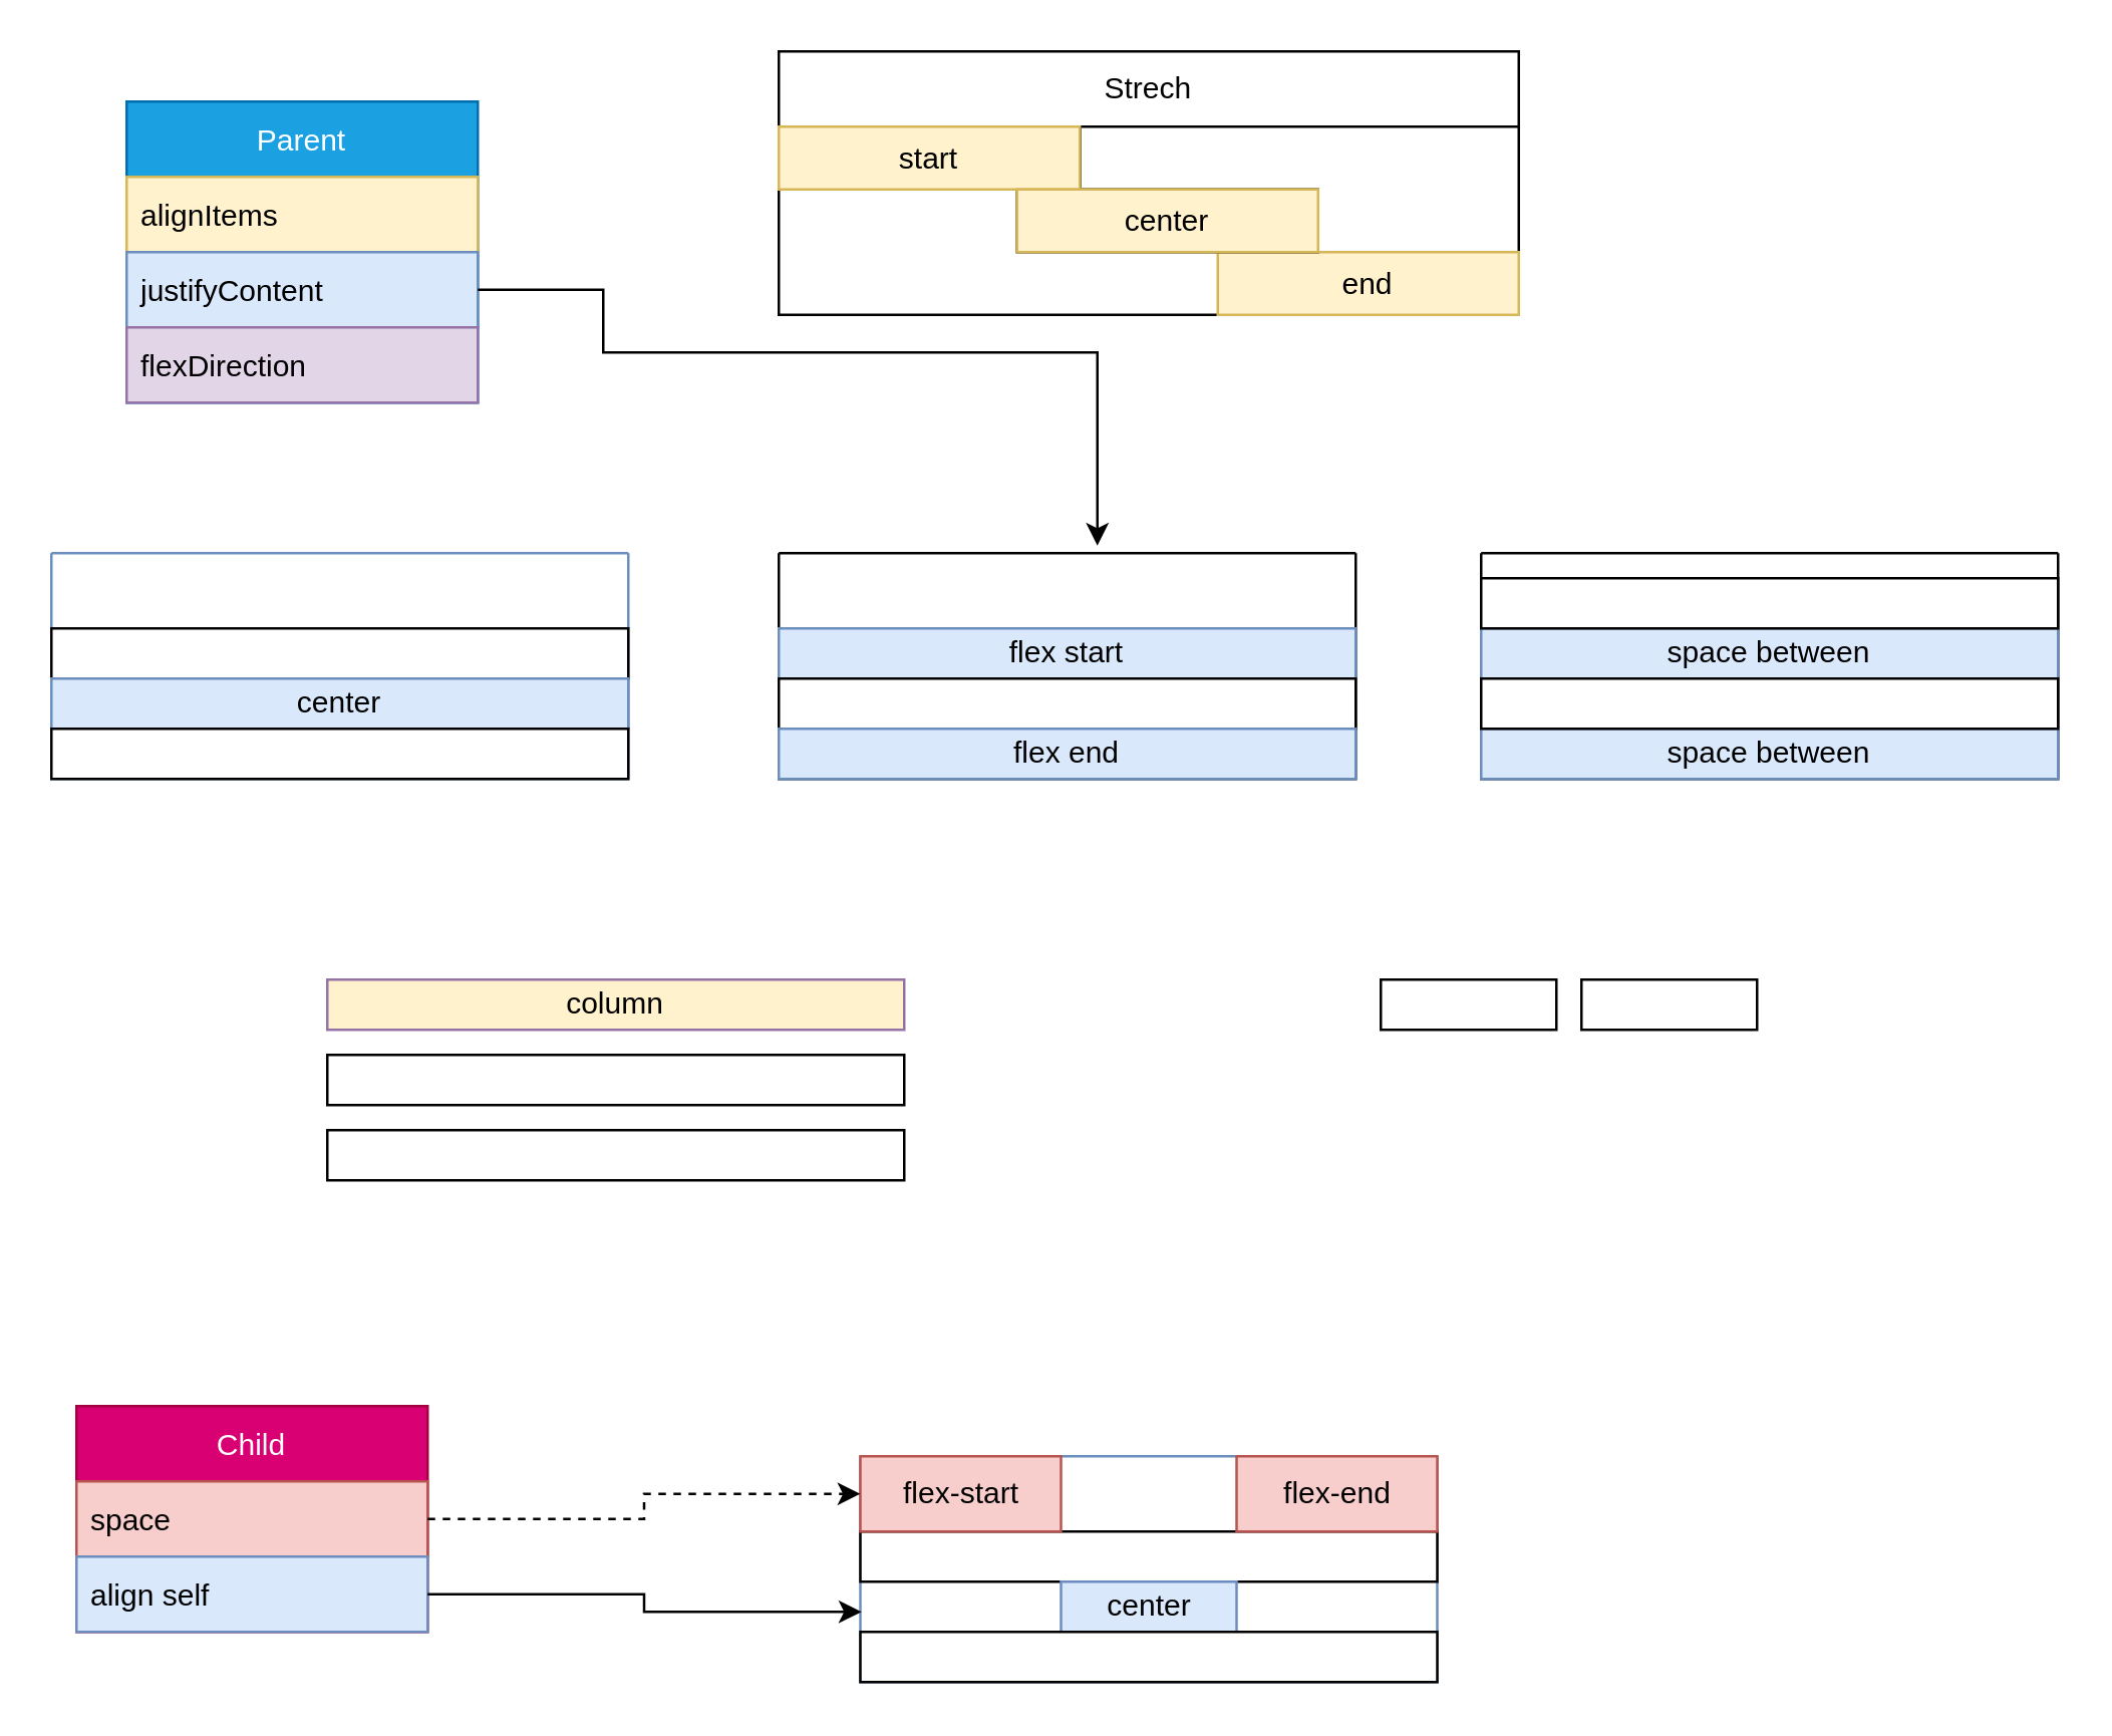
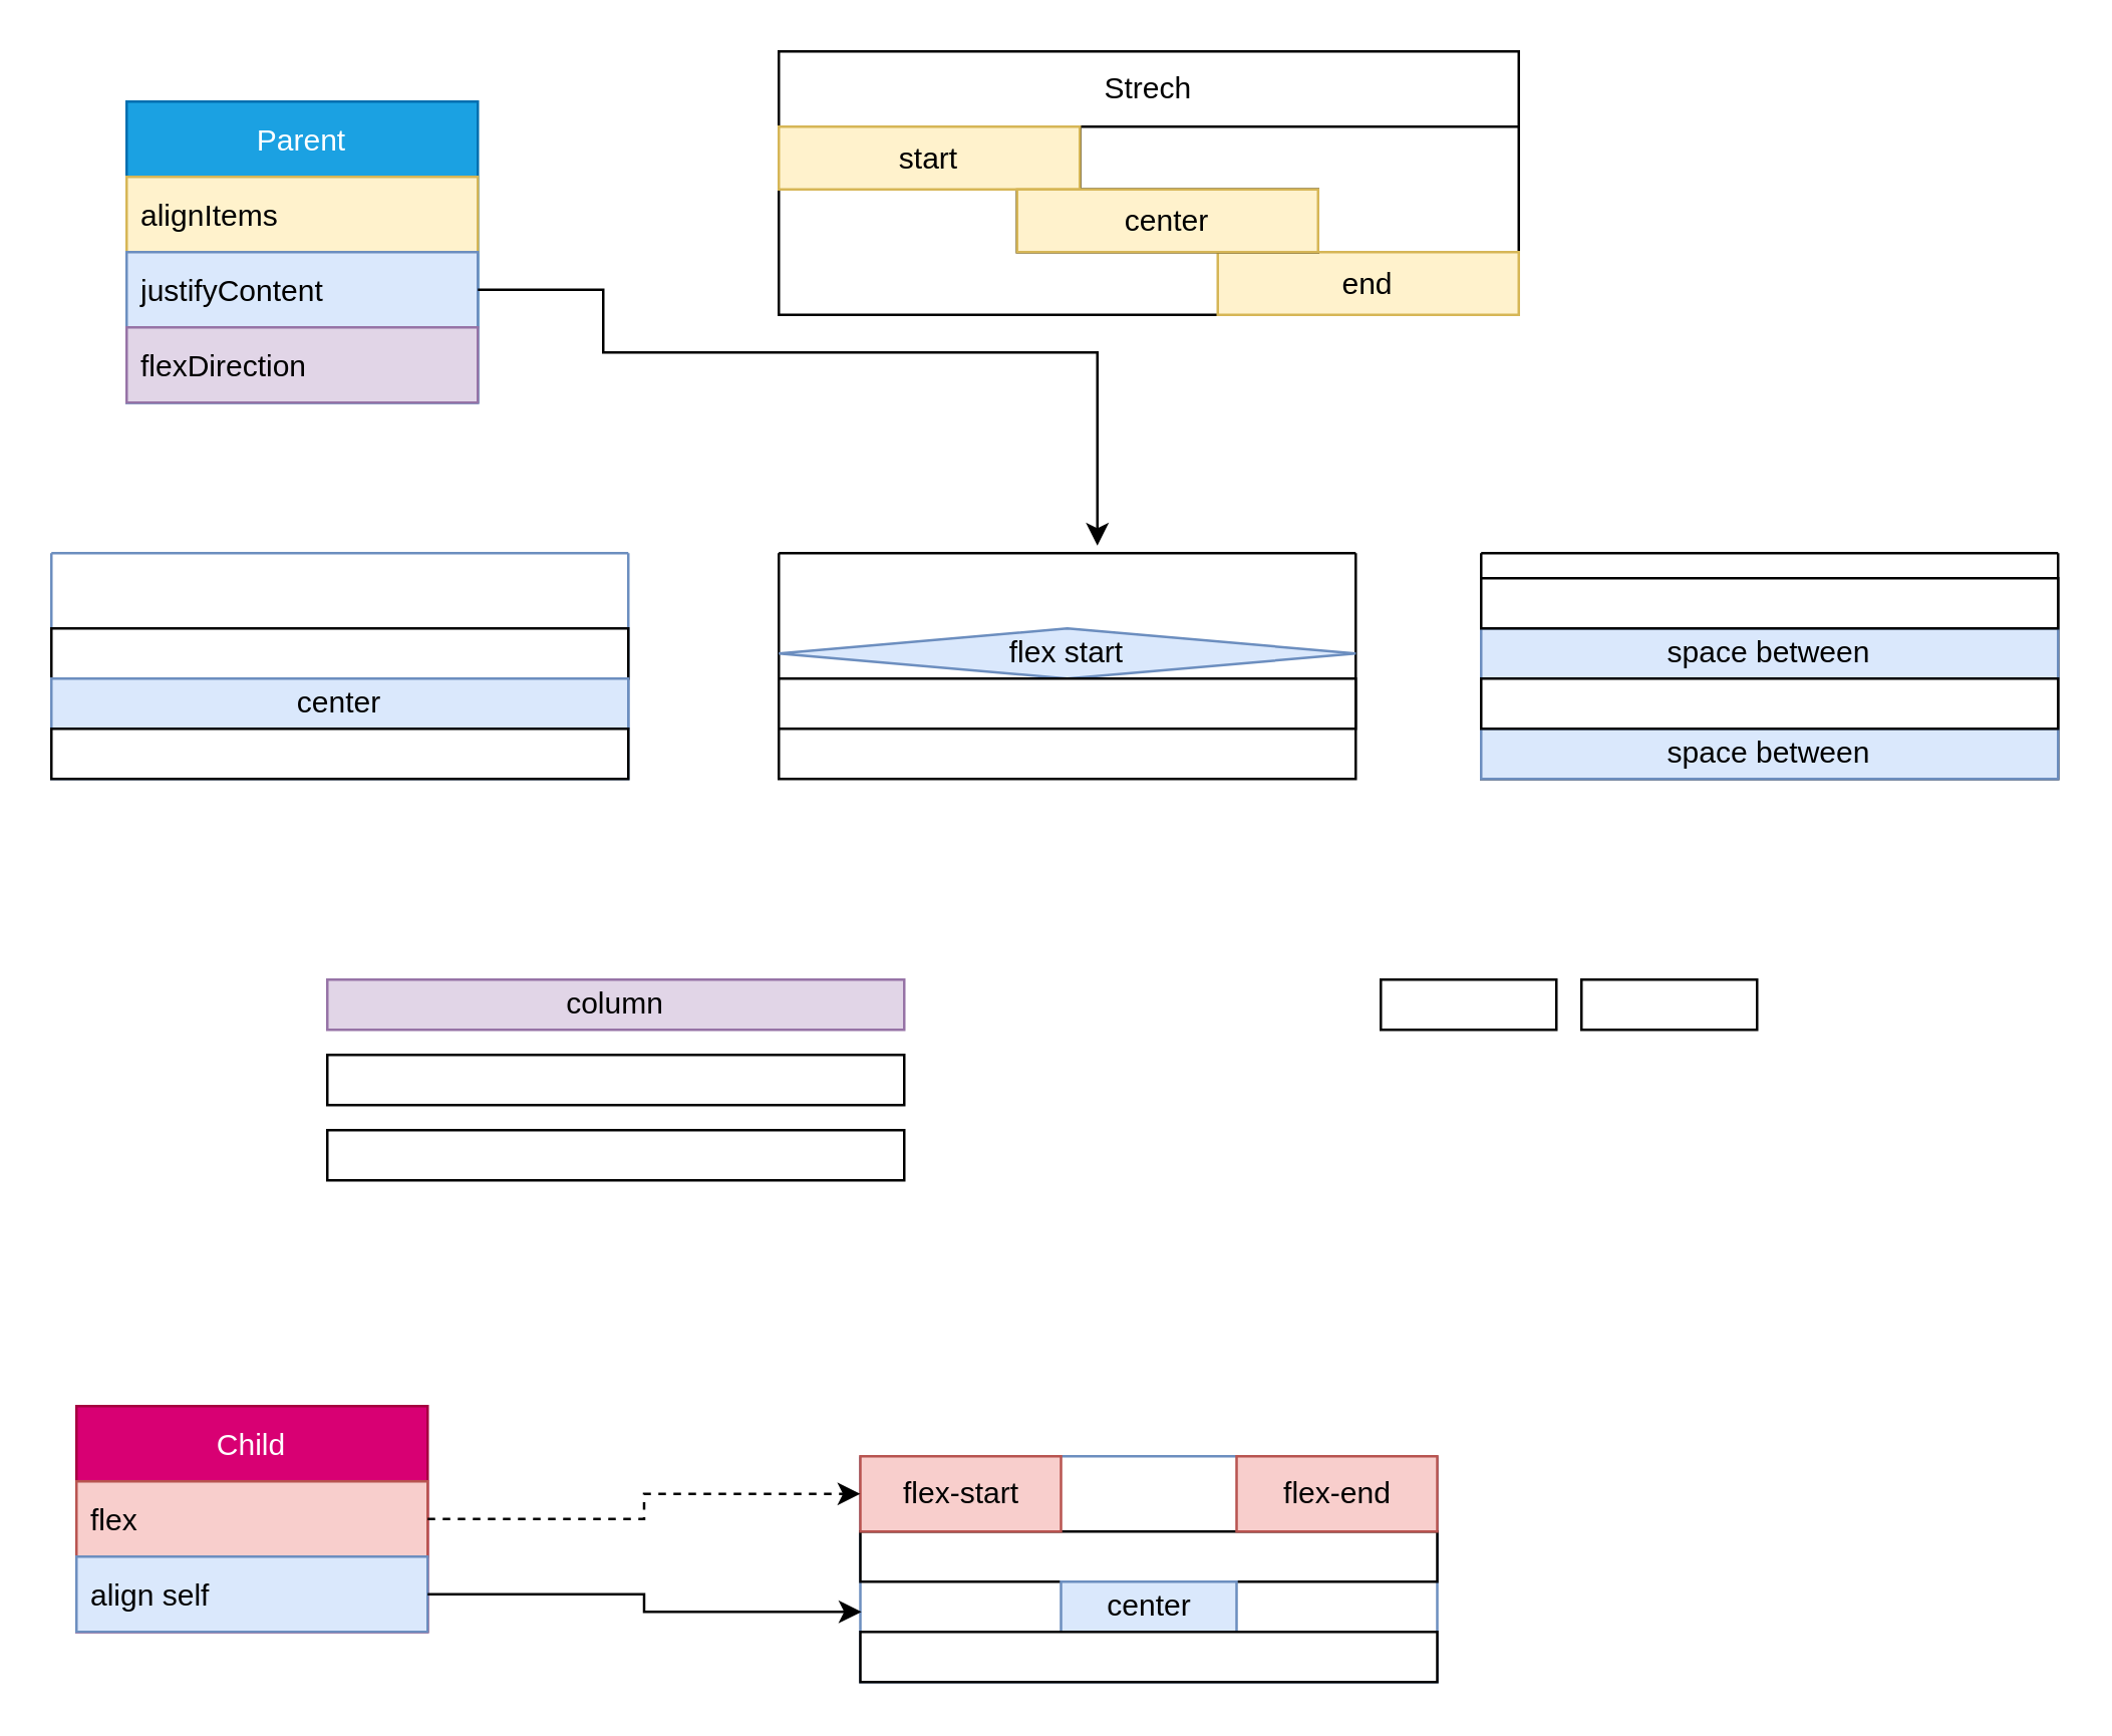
- <mxCell id="15" value="flex start" style="rounded=0;whiteSpace=wrap;html=1;fillColor=#dae8fc;strokeColor=#6c8ebf;" vertex="1" parent="14"><mxGeometry y="30" width="230" height="20" as="geometry" /></mxCell>
+ <mxCell id="15" value="flex start" style="rhombus;whiteSpace=wrap;html=1;fillColor=#dae8fc;strokeColor=#6c8ebf;" vertex="1" parent="14"><mxGeometry y="30" width="230" height="20" as="geometry" /></mxCell>
- <mxCell id="17" value="flex end" style="rounded=0;whiteSpace=wrap;html=1;fillColor=#dae8fc;strokeColor=#6c8ebf;" vertex="1" parent="14"><mxGeometry y="70" width="230" height="20" as="geometry" /></mxCell>
- <mxCell id="28" value="column" style="rounded=0;whiteSpace=wrap;html=1;fillColor=#fff2cc;strokeColor=#9673a6;" vertex="1" parent="1"><mxGeometry x="130" y="390" width="230" height="20" as="geometry" /></mxCell>
+ <mxCell id="28" value="column" style="rounded=0;whiteSpace=wrap;html=1;fillColor=#e1d5e7;strokeColor=#9673a6;" vertex="1" parent="1"><mxGeometry x="130" y="390" width="230" height="20" as="geometry" /></mxCell>
- <mxCell id="34" value="space" style="text;align=left;verticalAlign=middle;spacingLeft=4;spacingRight=4;overflow=hidden;points=[[0,0.5],[1,0.5]];portConstraint=eastwest;rotatable=0;fillColor=#f8cecc;strokeColor=#b85450;" vertex="1" parent="33"><mxGeometry y="30" width="140" height="30" as="geometry" /></mxCell>
+ <mxCell id="34" value="flex" style="text;align=left;verticalAlign=middle;spacingLeft=4;spacingRight=4;overflow=hidden;points=[[0,0.5],[1,0.5]];portConstraint=eastwest;rotatable=0;fillColor=#f8cecc;strokeColor=#b85450;" vertex="1" parent="33"><mxGeometry y="30" width="140" height="30" as="geometry" /></mxCell>
